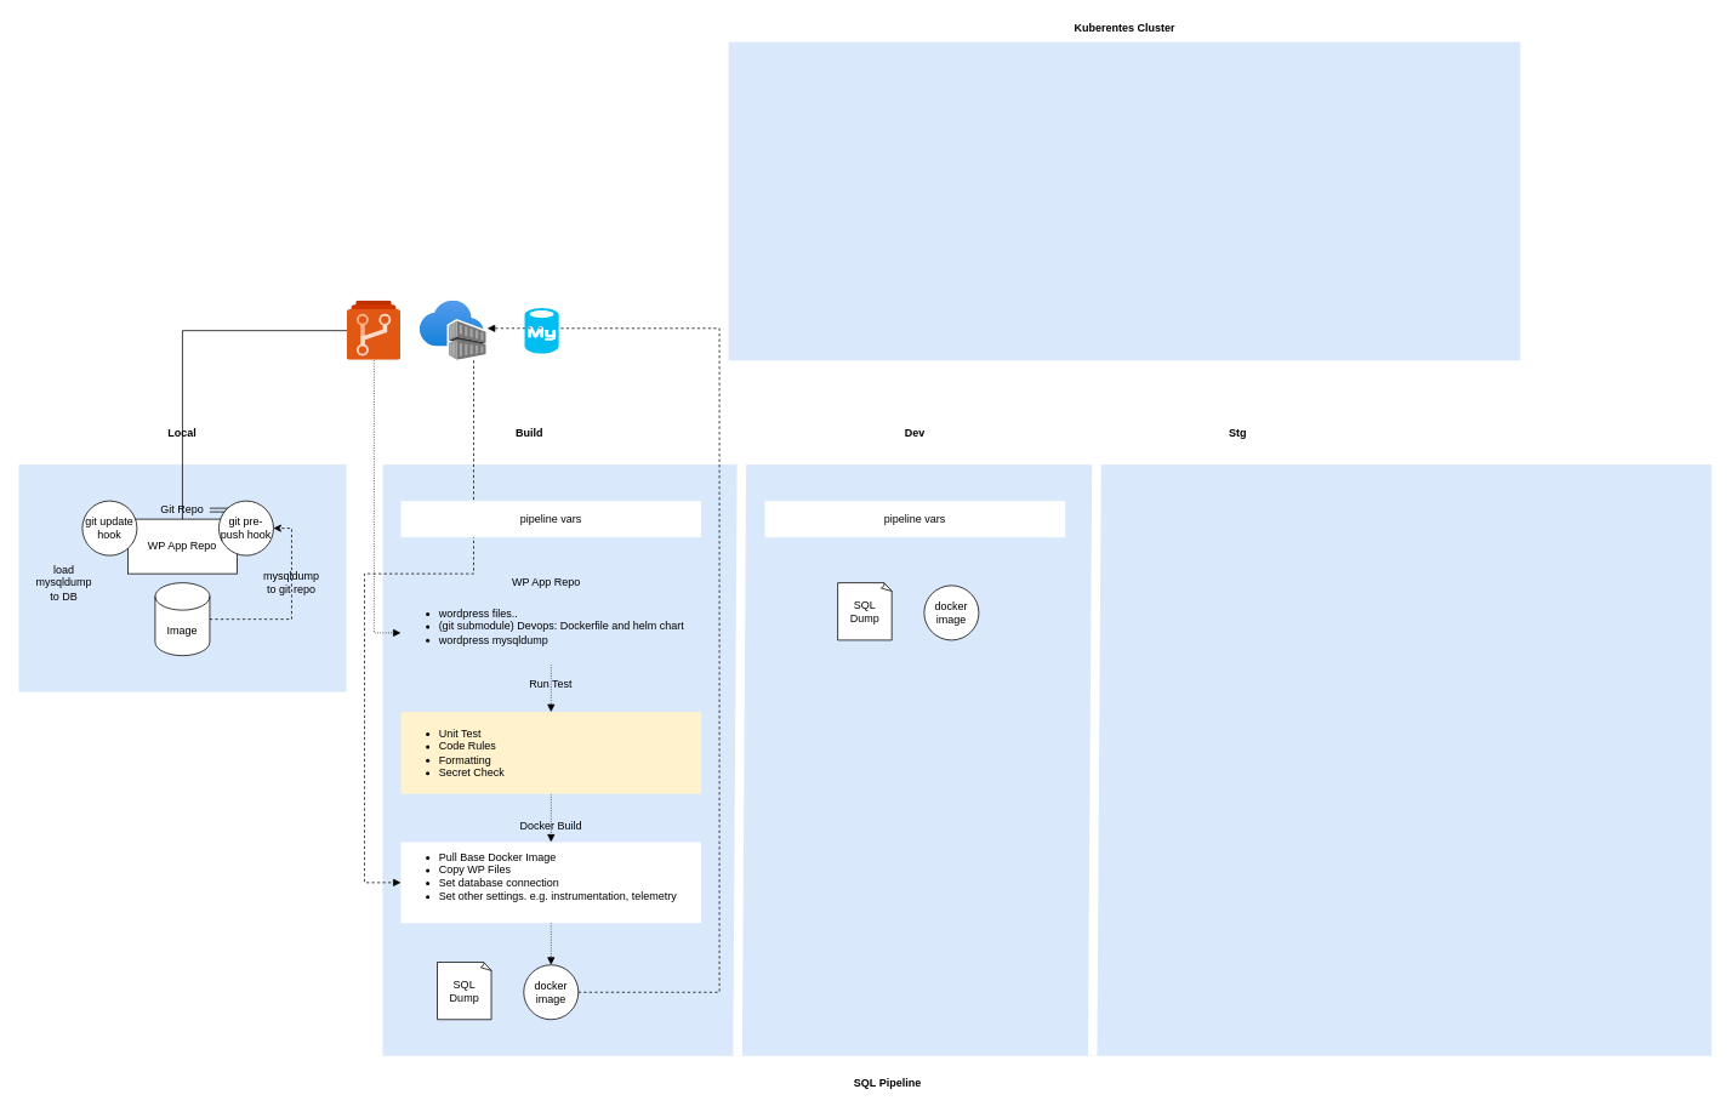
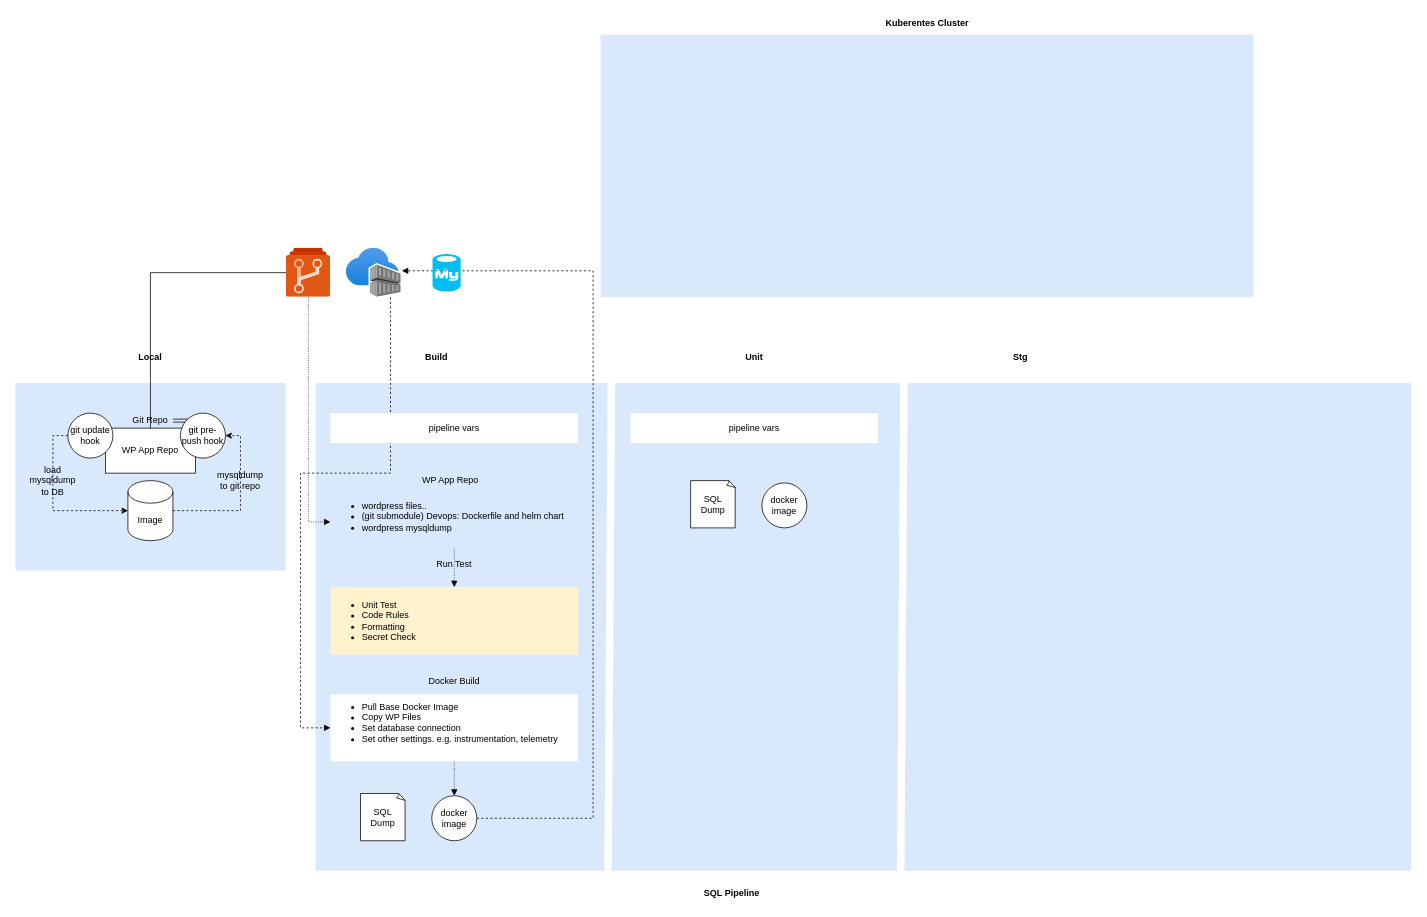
- <mxCell id="20" value="&lt;b&gt;Dev&lt;/b&gt;" style="text;html=1;strokeColor=none;fillColor=none;align=center;verticalAlign=middle;whiteSpace=wrap;rounded=0;" vertex="1" parent="1"><mxGeometry x="975" y="466" width="60" height="20" as="geometry" /></mxCell>
+ <mxCell id="20" value="&lt;b&gt;Unit&lt;/b&gt;" style="text;html=1;strokeColor=none;fillColor=none;align=center;verticalAlign=middle;whiteSpace=wrap;rounded=0;" vertex="1" parent="1"><mxGeometry x="975" y="466" width="60" height="20" as="geometry" /></mxCell>
+ <mxCell id="6" style="edgeStyle=orthogonalEdgeStyle;rounded=0;orthogonalLoop=1;jettySize=auto;html=1;entryX=0;entryY=0.5;entryDx=0;entryDy=0;entryPerimeter=0;dashed=1;exitX=0;exitY=0.5;exitDx=0;exitDy=0;" edge="1" parent="1" source="7" target="4"><mxGeometry relative="1" as="geometry" /></mxCell>
- <mxCell id="31" style="edgeStyle=orthogonalEdgeStyle;rounded=0;orthogonalLoop=1;jettySize=auto;html=1;exitX=0.5;exitY=1;exitDx=0;exitDy=0;dashed=1;dashPattern=1 2;startArrow=none;startFill=0;endArrow=block;endFill=1;" edge="1" parent="1" source="32" target="29"><mxGeometry relative="1" as="geometry" /></mxCell>
